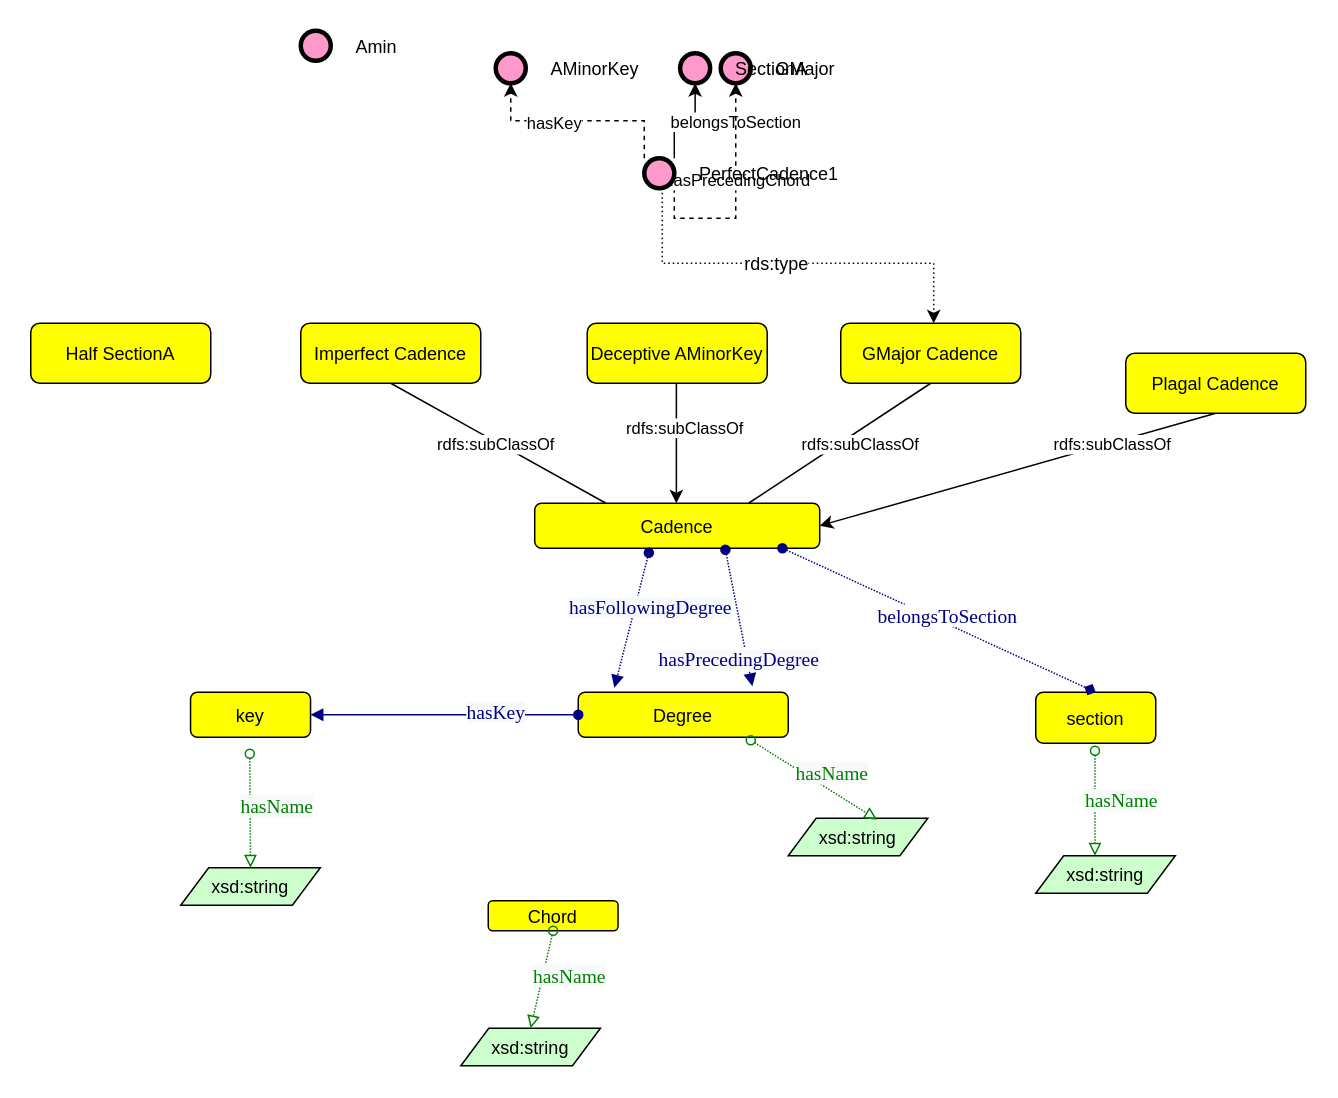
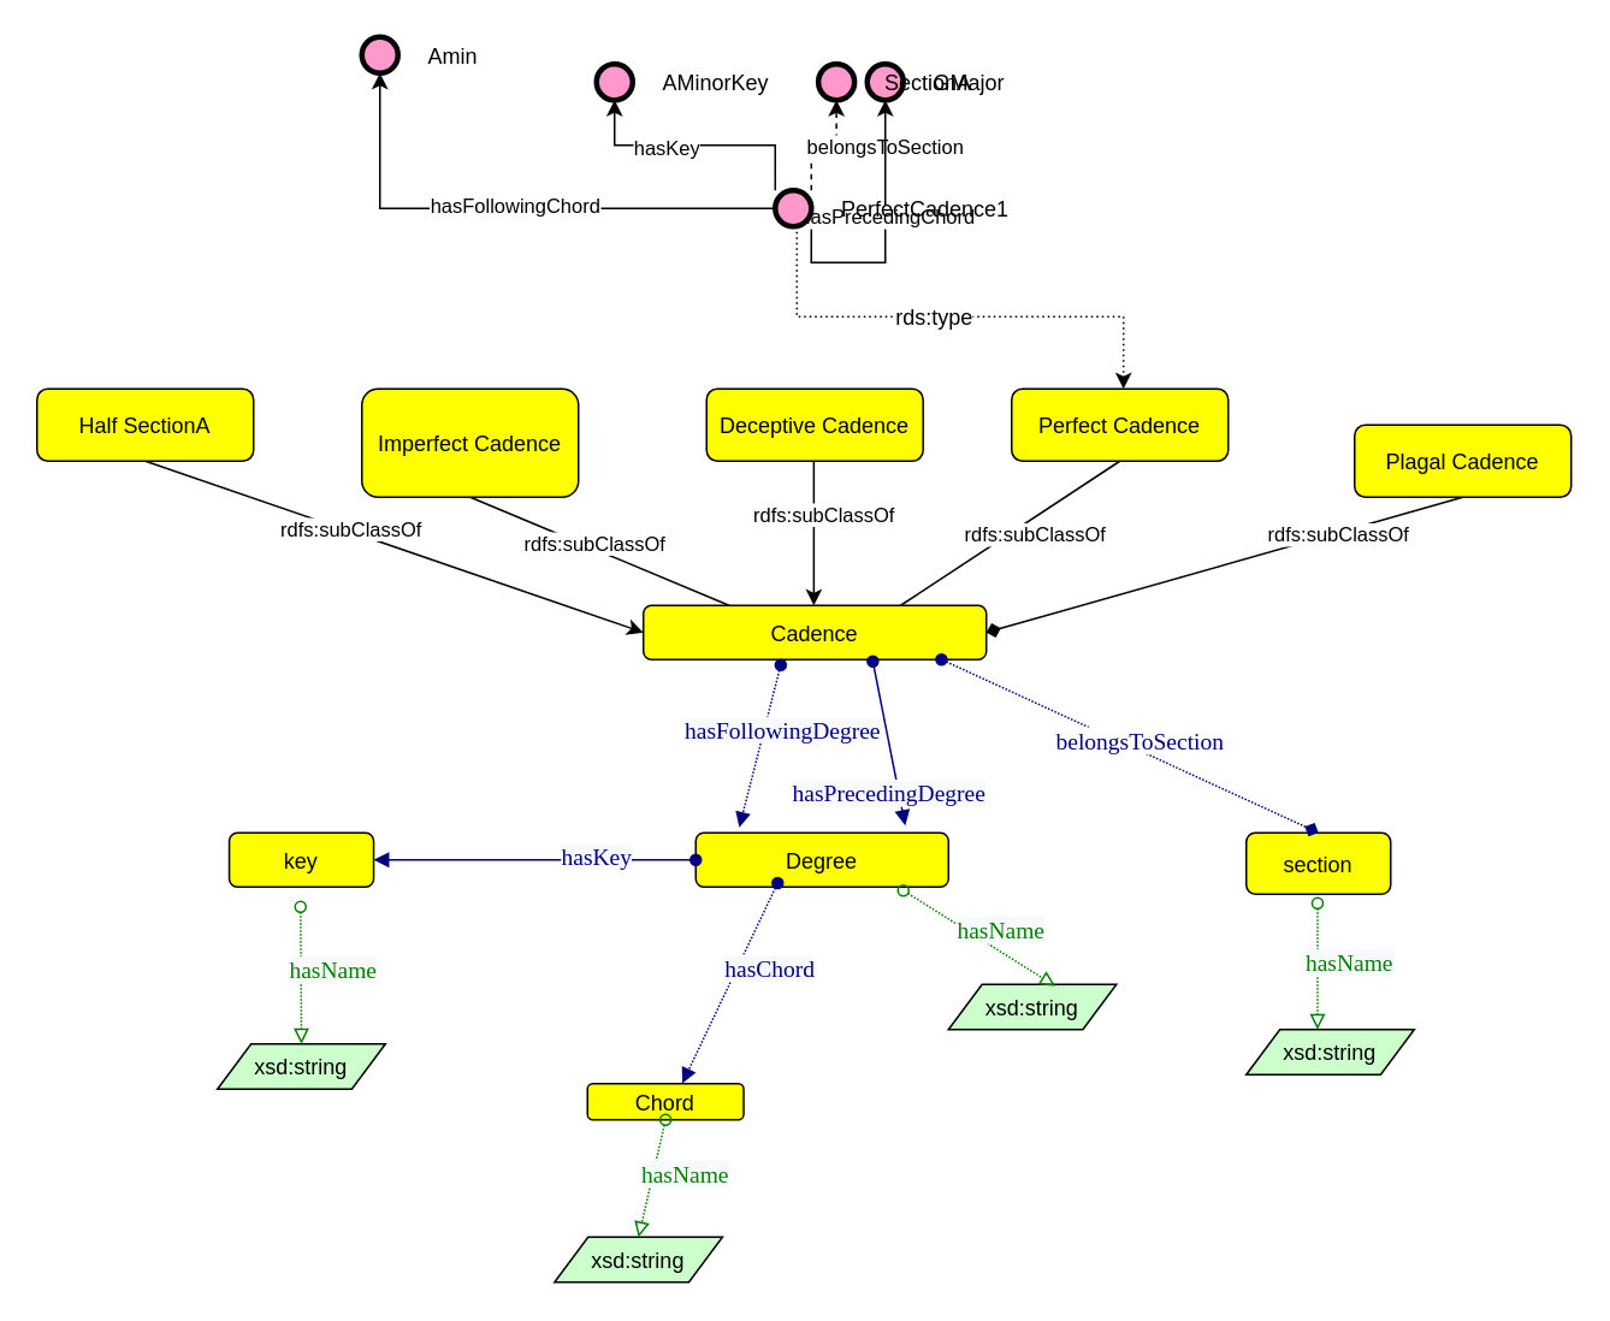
- <mxCell id="34" style="edgeStyle=orthogonalEdgeStyle;rounded=0;orthogonalLoop=1;jettySize=auto;html=1;exitX=0;exitY=0;exitDx=0;exitDy=0;entryX=0.5;entryY=1;entryDx=0;entryDy=0;dashed=1;" edge="1" parent="1" source="40" target="45"><mxGeometry relative="1" as="geometry" /></mxCell>
+ <mxCell id="34" style="edgeStyle=orthogonalEdgeStyle;rounded=0;orthogonalLoop=1;jettySize=auto;html=1;exitX=0;exitY=0;exitDx=0;exitDy=0;entryX=0.5;entryY=1;entryDx=0;entryDy=0;" edge="1" parent="1" source="40" target="45"><mxGeometry relative="1" as="geometry" /></mxCell>
- <mxCell id="36" style="edgeStyle=orthogonalEdgeStyle;rounded=0;orthogonalLoop=1;jettySize=auto;html=1;exitX=1;exitY=0;exitDx=0;exitDy=0;entryX=0.5;entryY=1;entryDx=0;entryDy=0;" edge="1" parent="1" source="40" target="44"><mxGeometry relative="1" as="geometry" /></mxCell>
+ <mxCell id="36" style="edgeStyle=orthogonalEdgeStyle;rounded=0;orthogonalLoop=1;jettySize=auto;html=1;exitX=1;exitY=0;exitDx=0;exitDy=0;entryX=0.5;entryY=1;entryDx=0;entryDy=0;dashed=1;" edge="1" parent="1" source="40" target="44"><mxGeometry relative="1" as="geometry" /></mxCell>
+ <mxCell id="32" style="edgeStyle=orthogonalEdgeStyle;rounded=0;orthogonalLoop=1;jettySize=auto;html=1;exitX=0;exitY=0.5;exitDx=0;exitDy=0;entryX=0.5;entryY=1;entryDx=0;entryDy=0;" edge="1" parent="1" source="40" target="46"><mxGeometry relative="1" as="geometry" /></mxCell>
+ <mxCell id="33" value="hasFollowingChord" style="edgeLabel;html=1;align=center;verticalAlign=middle;resizable=0;points=[];" vertex="1" connectable="0" parent="32"><mxGeometry x="-0.011" y="-2" relative="1" as="geometry"><mxPoint as="offset" /></mxGeometry></mxCell>
- <mxCell id="38" style="edgeStyle=orthogonalEdgeStyle;rounded=0;orthogonalLoop=1;jettySize=auto;html=1;exitX=1;exitY=1;exitDx=0;exitDy=0;entryX=0.5;entryY=1;entryDx=0;entryDy=0;dashed=1;" edge="1" parent="1" source="40" target="43"><mxGeometry relative="1" as="geometry" /></mxCell>
+ <mxCell id="38" style="edgeStyle=orthogonalEdgeStyle;rounded=0;orthogonalLoop=1;jettySize=auto;html=1;exitX=1;exitY=1;exitDx=0;exitDy=0;entryX=0.5;entryY=1;entryDx=0;entryDy=0;" edge="1" parent="1" source="40" target="43"><mxGeometry relative="1" as="geometry" /></mxCell>
- <mxCell id="12" value="Imperfect Cadence" style="graphMlID=n4;shape=rect;rounded=1;arcsize=30;fillColor=#ffff00;strokeColor=#000000;strokeWidth=1.0" parent="1" vertex="1"><mxGeometry x="200" y="215" width="120" height="40" as="geometry" /></mxCell>
+ <mxCell id="12" value="Imperfect Cadence" style="graphMlID=n4;shape=rect;rounded=1;arcsize=30;fillColor=#ffff00;strokeColor=#000000;strokeWidth=1.0" parent="1" vertex="1"><mxGeometry x="200" y="215" width="120" height="60" as="geometry" /></mxCell>
- <mxCell id="56" value="Deceptive AMinorKey" style="graphMlID=n4;shape=rect;rounded=1;arcsize=30;fillColor=#ffff00;strokeColor=#000000;strokeWidth=1.0" vertex="1" parent="1"><mxGeometry x="390.98" y="215" width="120" height="40" as="geometry" /></mxCell>
+ <mxCell id="56" value="Deceptive Cadence" style="graphMlID=n4;shape=rect;rounded=1;arcsize=30;fillColor=#ffff00;strokeColor=#000000;strokeWidth=1.0" vertex="1" parent="1"><mxGeometry x="390.98" y="215" width="120" height="40" as="geometry" /></mxCell>
- <mxCell id="13" value="GMajor Cadence" style="graphMlID=n4;shape=rect;rounded=1;arcsize=30;fillColor=#ffff00;strokeColor=#000000;strokeWidth=1.0" parent="1" vertex="1"><mxGeometry x="560" y="215" width="120" height="40" as="geometry" /></mxCell>
+ <mxCell id="13" value="Perfect Cadence" style="graphMlID=n4;shape=rect;rounded=1;arcsize=30;fillColor=#ffff00;strokeColor=#000000;strokeWidth=1.0" parent="1" vertex="1"><mxGeometry x="560" y="215" width="120" height="40" as="geometry" /></mxCell>
+ <mxCell id="2" style="rounded=0;orthogonalLoop=1;jettySize=auto;html=1;exitX=0;exitY=0.5;exitDx=0;exitDy=0;entryX=0.5;entryY=1;entryDx=0;entryDy=0;endArrow=none;endFill=0;startArrow=classic;startFill=1;" parent="1" source="10" target="11" edge="1"><mxGeometry relative="1" as="geometry" /></mxCell>
+ <mxCell id="3" value="rdfs:subClassOf" style="edgeLabel;html=1;align=center;verticalAlign=middle;resizable=0;points=[];" parent="2" vertex="1" connectable="0"><mxGeometry x="0.409" y="2" relative="1" as="geometry"><mxPoint x="33" y="8" as="offset" /></mxGeometry></mxCell>
- <mxCell id="8" style="rounded=0;orthogonalLoop=1;jettySize=auto;html=1;exitX=0.5;exitY=1;exitDx=0;exitDy=0;entryX=1;entryY=0.5;entryDx=0;entryDy=0;" parent="1" source="14" target="10" edge="1"><mxGeometry relative="1" as="geometry" /></mxCell>
+ <mxCell id="8" style="rounded=0;orthogonalLoop=1;jettySize=auto;html=1;exitX=0.5;exitY=1;exitDx=0;exitDy=0;entryX=1;entryY=0.5;entryDx=0;entryDy=0;endArrow=diamond;" parent="1" source="14" target="10" edge="1"><mxGeometry relative="1" as="geometry" /></mxCell>
- <mxCell id="26" value="" style="graphMlID=e5;rounded=0;endArrow=block;strokeColor=#000080;dashed=1;dashPattern=1 1;strokeWidth=1.0;startArrow=oval;startFill=1;endFill=1;exitX=0.669;exitY=1.033;exitDx=0;exitDy=0;exitPerimeter=0;entryX=0.829;entryY=-0.133;entryDx=0;entryDy=0;entryPerimeter=0;" edge="1" parent="1" source="10" target="15"><mxGeometry relative="1" as="geometry"><mxPoint x="428" y="379" as="sourcePoint" /><mxPoint x="510" y="465" as="targetPoint" /></mxGeometry></mxCell>
+ <mxCell id="26" value="" style="graphMlID=e5;rounded=0;endArrow=block;strokeColor=#000080;dashed=0;dashPattern=1 1;strokeWidth=1.0;startArrow=oval;startFill=1;endFill=1;exitX=0.669;exitY=1.033;exitDx=0;exitDy=0;exitPerimeter=0;entryX=0.829;entryY=-0.133;entryDx=0;entryDy=0;entryPerimeter=0;" edge="1" parent="1" source="10" target="15"><mxGeometry relative="1" as="geometry"><mxPoint x="428" y="379" as="sourcePoint" /><mxPoint x="510" y="465" as="targetPoint" /></mxGeometry></mxCell>
+ <mxCell id="51" value="" style="graphMlID=e5;rounded=0;endArrow=block;strokeColor=#000080;dashed=1;dashPattern=1 1;strokeWidth=1.0;startArrow=oval;startFill=1;endFill=1;entryX=0.607;entryY=-0.011;entryDx=0;entryDy=0;entryPerimeter=0;exitX=0.324;exitY=0.928;exitDx=0;exitDy=0;exitPerimeter=0;" edge="1" parent="1" source="15" target="50"><mxGeometry relative="1" as="geometry"><mxPoint x="390" y="495" as="sourcePoint" /><mxPoint x="247" y="488" as="targetPoint" /></mxGeometry></mxCell>
+ <mxCell id="52" value="&lt;span style=&quot;color: rgb(0, 0, 128); font-family: dialog; background-color: rgb(248, 249, 250);&quot;&gt;&lt;font style=&quot;font-size: 13px;&quot;&gt;hasChord&lt;/font&gt;&lt;/span&gt;" style="text;html=1;align=center;verticalAlign=middle;resizable=0;points=[];labelBackgroundColor=#ffffff;" vertex="1" connectable="0" parent="51"><mxGeometry x="-0.138" y="-3" relative="1" as="geometry"><mxPoint x="21" as="offset" /></mxGeometry></mxCell>
